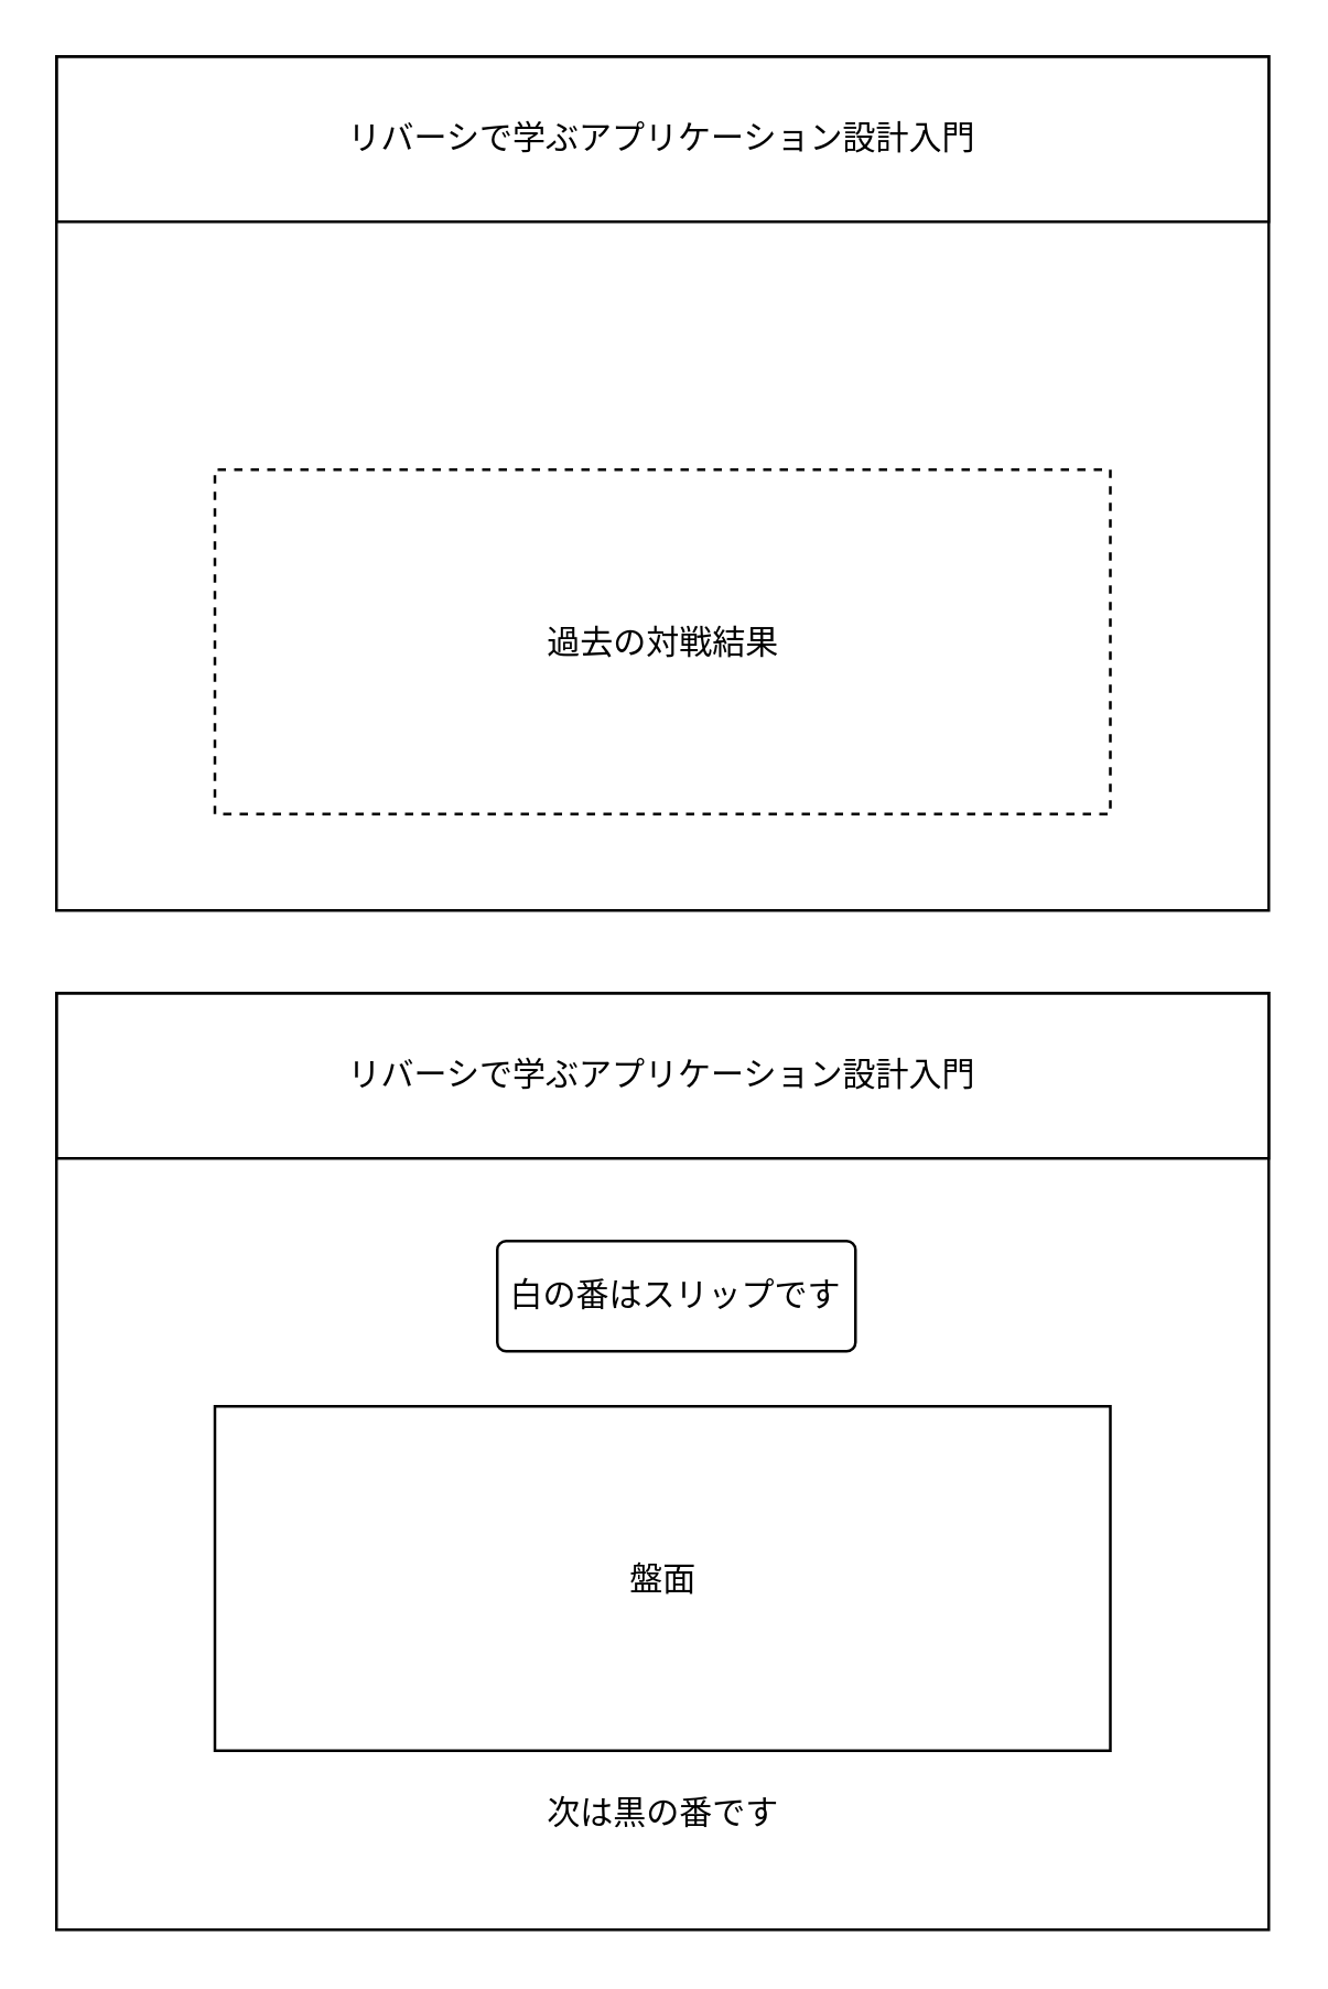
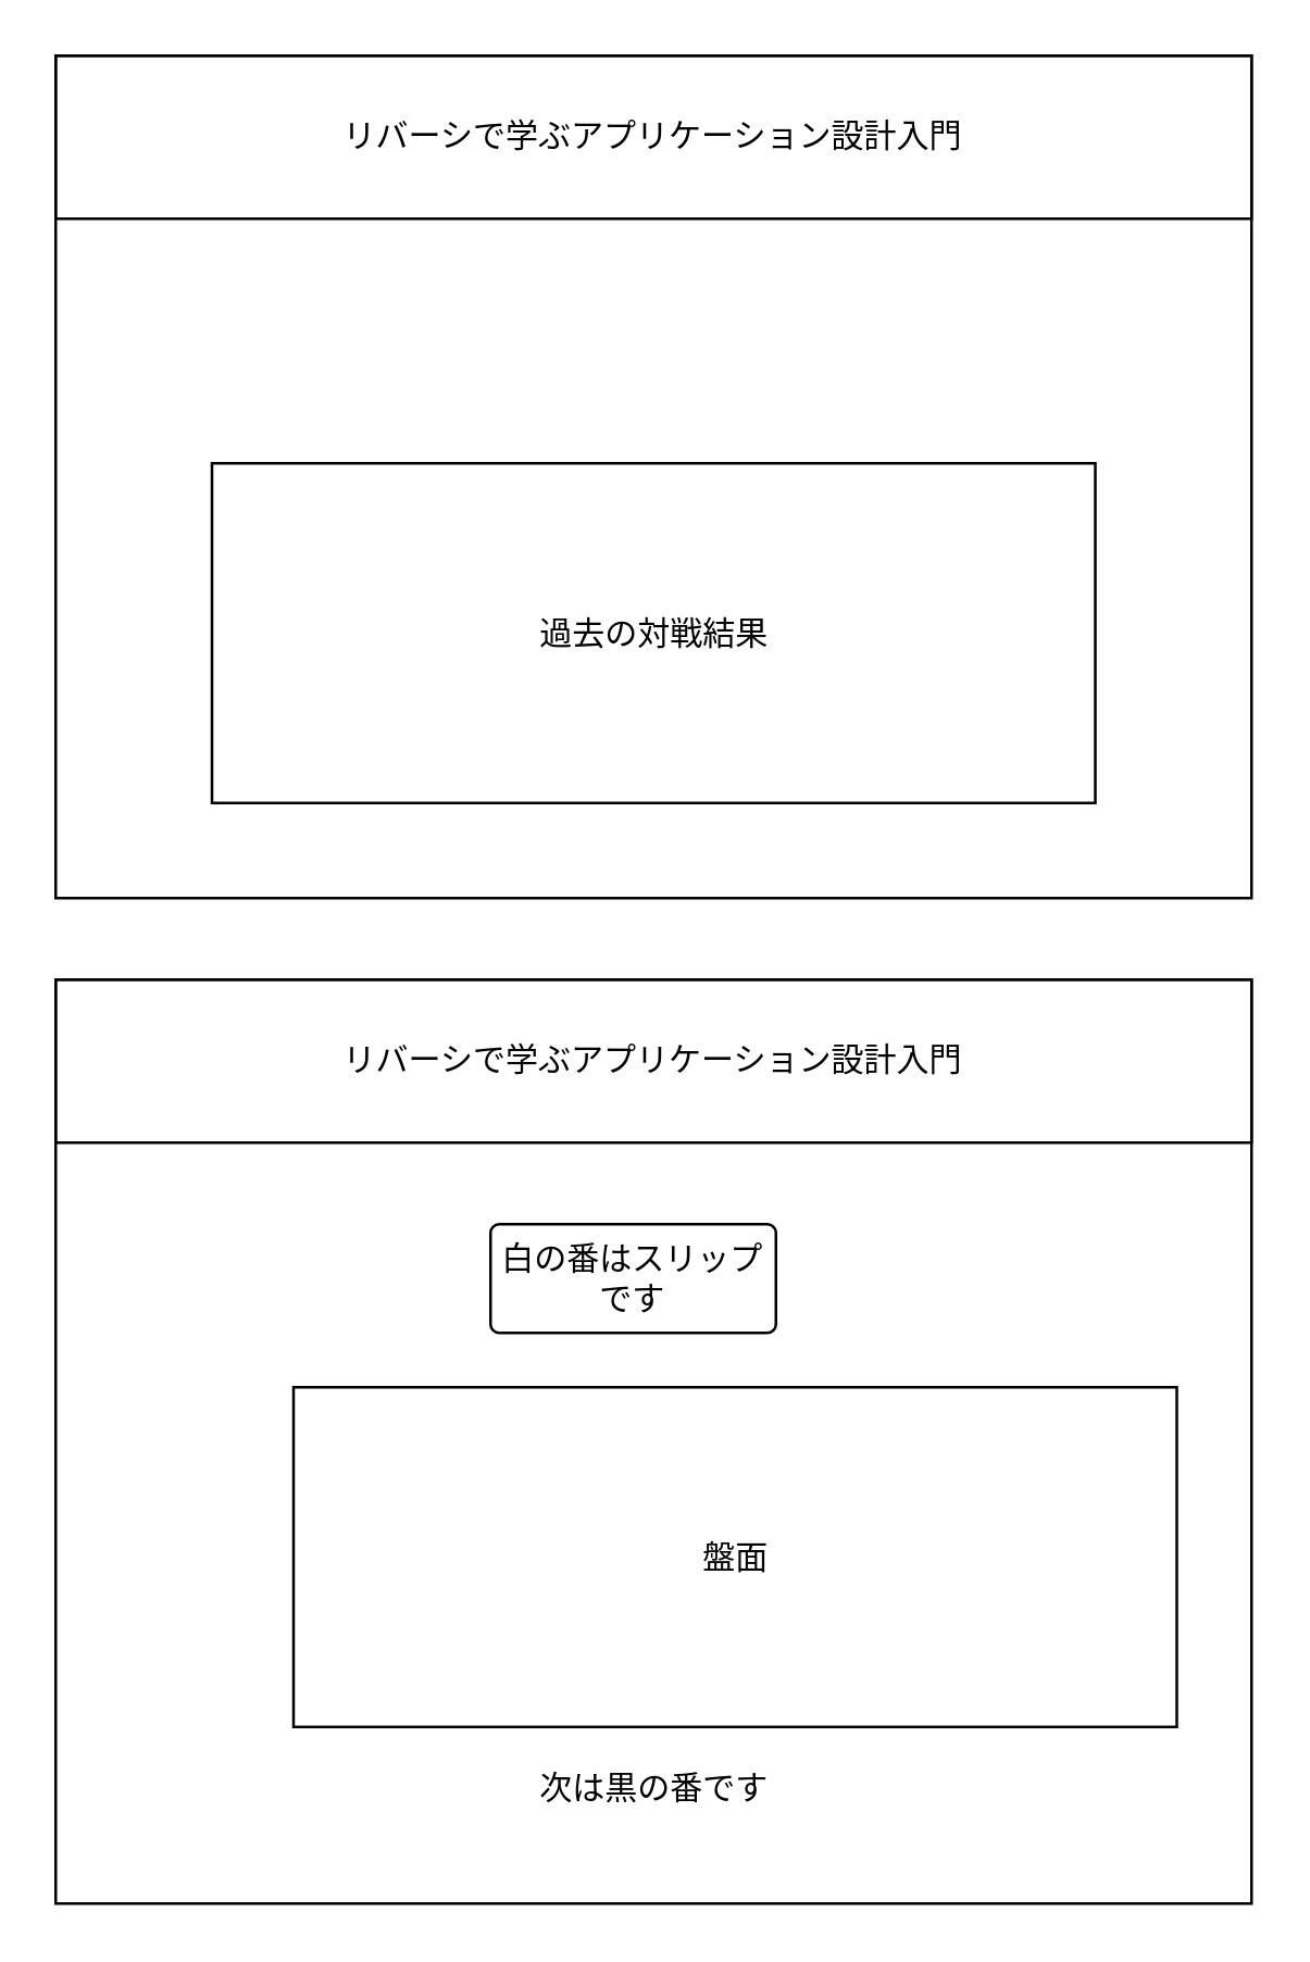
- <mxCell id="4" value="過去の対戦結果" style="rounded=1;whiteSpace=wrap;html=1;arcSize=0;fillColor=none;direction=south;dashed=1;" vertex="1" parent="1"><mxGeometry x="77.5" y="170" width="325" height="125" as="geometry" /></mxCell>
+ <mxCell id="4" value="過去の対戦結果" style="rounded=1;whiteSpace=wrap;html=1;arcSize=0;fillColor=none;direction=south;" vertex="1" parent="1"><mxGeometry x="77.5" y="170" width="325" height="125" as="geometry" /></mxCell>
- <mxCell id="7" value="白の番はスリップです" style="rounded=1;whiteSpace=wrap;html=1;arcSize=8;fillColor=none;" vertex="1" parent="1"><mxGeometry x="180" y="450" width="130" height="40" as="geometry" /></mxCell>
+ <mxCell id="7" value="白の番はスリップです" style="rounded=1;whiteSpace=wrap;html=1;arcSize=8;fillColor=none;" vertex="1" parent="1"><mxGeometry x="180" y="450" width="105" height="40" as="geometry" /></mxCell>
- <mxCell id="8" value="盤面" style="rounded=1;whiteSpace=wrap;html=1;arcSize=0;fillColor=none;direction=south;" vertex="1" parent="1"><mxGeometry x="77.5" y="510" width="325" height="125" as="geometry" /></mxCell>
+ <mxCell id="8" value="盤面" style="rounded=1;whiteSpace=wrap;html=1;arcSize=0;fillColor=none;direction=south;" vertex="1" parent="1"><mxGeometry x="107.5" y="510" width="325" height="125" as="geometry" /></mxCell>
